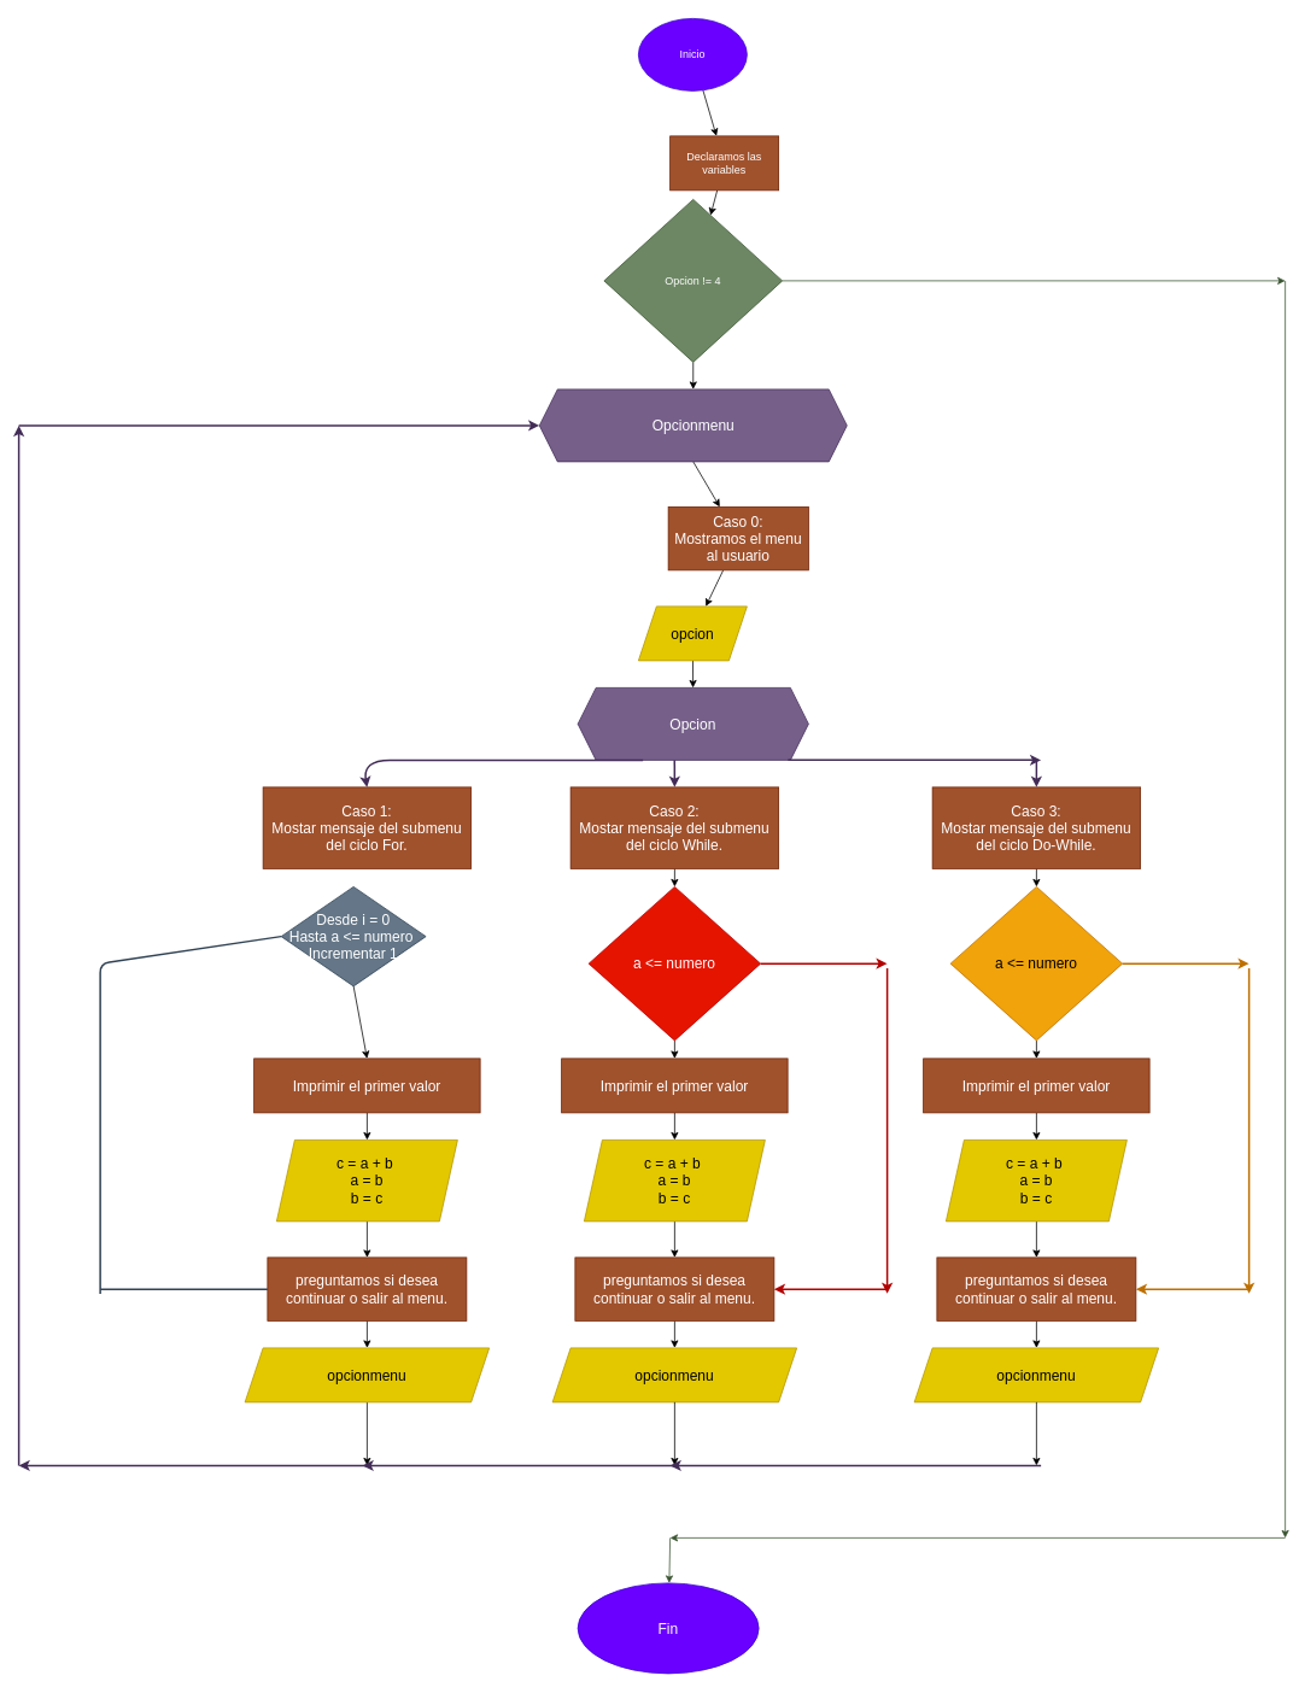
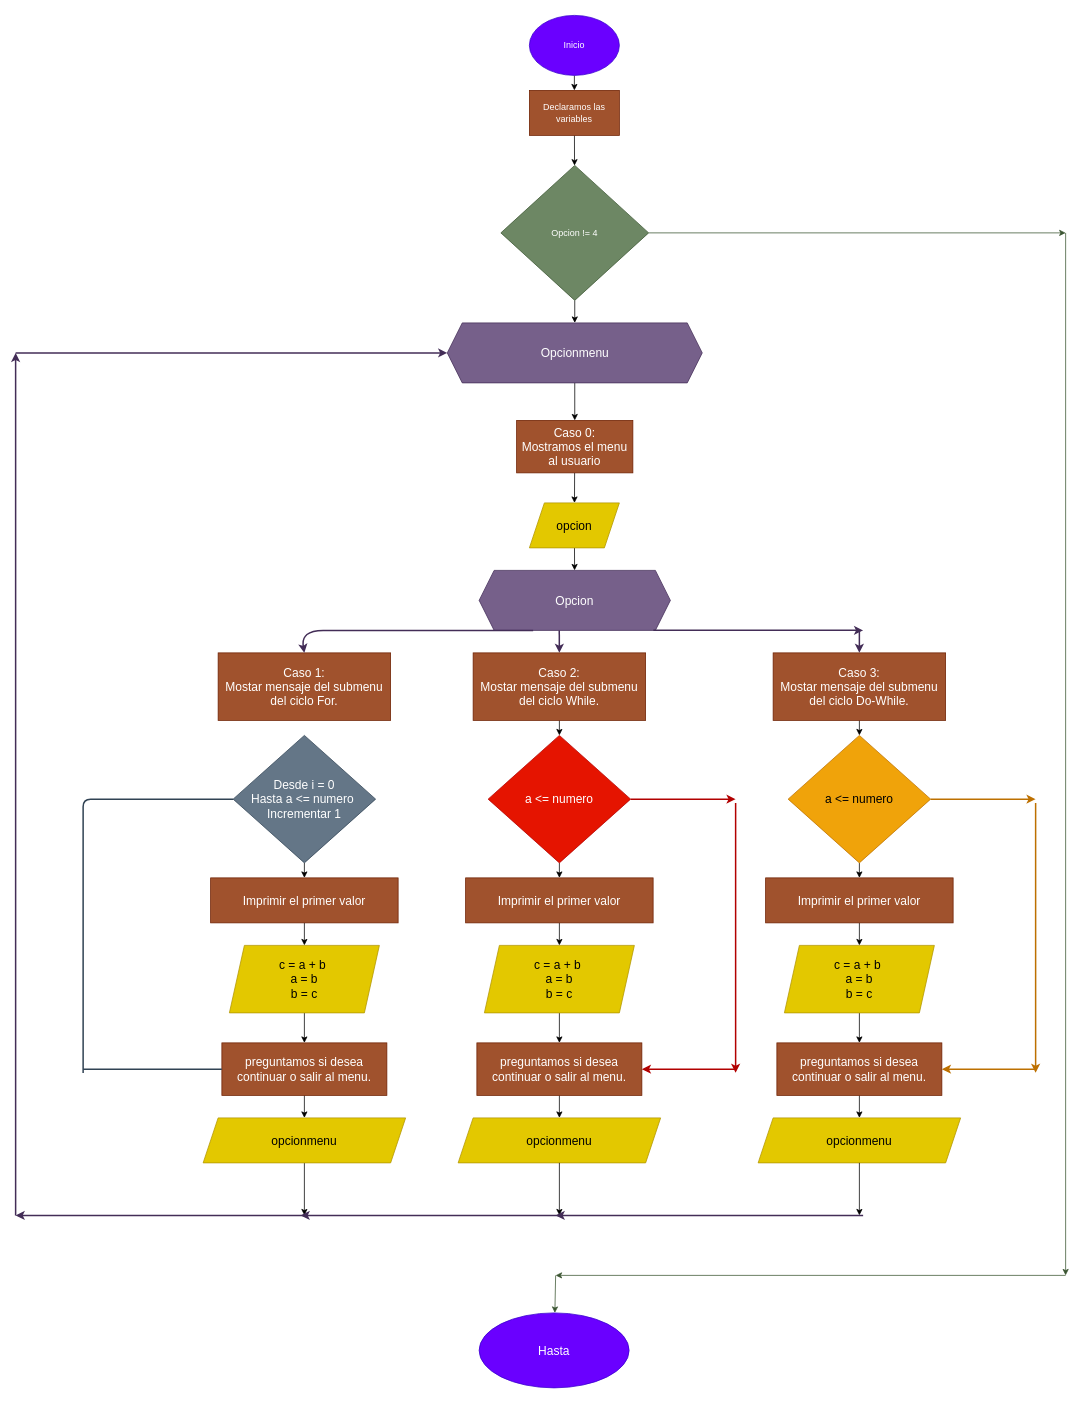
- <mxCell id="5" value="Declaramos las variables" style="rounded=0;whiteSpace=wrap;html=1;fillColor=#a0522d;fontColor=#ffffff;strokeColor=#6D1F00;" vertex="1" parent="1"><mxGeometry x="740" y="150" width="120" height="60" as="geometry" /></mxCell>
+ <mxCell id="5" value="Declaramos las variables" style="rounded=0;whiteSpace=wrap;html=1;fillColor=#a0522d;fontColor=#ffffff;strokeColor=#6D1F00;" vertex="1" parent="1"><mxGeometry x="705" y="120" width="120" height="60" as="geometry" /></mxCell>
- <mxCell id="10" value="Caso 0:&lt;br&gt;Mostramos el menu al usuario" style="rounded=0;whiteSpace=wrap;html=1;fontSize=16;fillColor=#a0522d;fontColor=#ffffff;strokeColor=#6D1F00;" vertex="1" parent="1"><mxGeometry x="738" y="560" width="155" height="70" as="geometry" /></mxCell>
+ <mxCell id="10" value="Caso 0:&lt;br&gt;Mostramos el menu al usuario" style="rounded=0;whiteSpace=wrap;html=1;fontSize=16;fillColor=#a0522d;fontColor=#ffffff;strokeColor=#6D1F00;" vertex="1" parent="1"><mxGeometry x="688" y="560" width="155" height="70" as="geometry" /></mxCell>
- <mxCell id="19" value="Desde i = 0&lt;br&gt;Hasta a &amp;lt;= numero&amp;nbsp;&lt;br&gt;Incrementar 1" style="rhombus;whiteSpace=wrap;html=1;fontSize=16;fillColor=#647687;fontColor=#ffffff;strokeColor=#314354;" vertex="1" parent="1"><mxGeometry x="310" y="980" width="160" height="110" as="geometry" /></mxCell>
+ <mxCell id="19" value="Desde i = 0&lt;br&gt;Hasta a &amp;lt;= numero&amp;nbsp;&lt;br&gt;Incrementar 1" style="rhombus;whiteSpace=wrap;html=1;fontSize=16;fillColor=#647687;fontColor=#ffffff;strokeColor=#314354;" vertex="1" parent="1"><mxGeometry x="310" y="980" width="190" height="170" as="geometry" /></mxCell>
- <mxCell id="60" value="Fin" style="ellipse;whiteSpace=wrap;html=1;fontSize=16;fillColor=#6a00ff;fontColor=#ffffff;strokeColor=#3700CC;" vertex="1" parent="1"><mxGeometry x="638" y="1750" width="200" height="100" as="geometry" /></mxCell>
+ <mxCell id="60" value="Hasta" style="ellipse;whiteSpace=wrap;html=1;fontSize=16;fillColor=#6a00ff;fontColor=#ffffff;strokeColor=#3700CC;" vertex="1" parent="1"><mxGeometry x="638" y="1750" width="200" height="100" as="geometry" /></mxCell>
